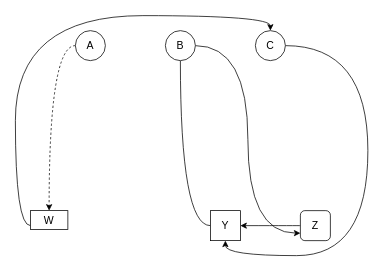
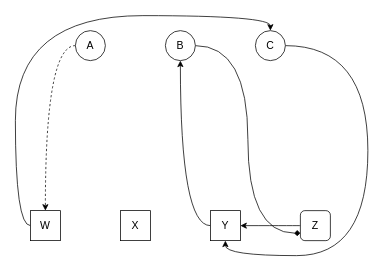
- <mxCell id="4" style="edgeStyle=orthogonalEdgeStyle;curved=1;orthogonalLoop=1;jettySize=auto;html=1;entryX=0.5;entryY=1;entryDx=0;entryDy=0;exitX=0;exitY=0.5;exitDx=0;exitDy=0;endArrow=none;" edge="1" parent="1" source="12" target="6"><mxGeometry relative="1" as="geometry" /></mxCell>
+ <mxCell id="4" style="edgeStyle=orthogonalEdgeStyle;curved=1;orthogonalLoop=1;jettySize=auto;html=1;entryX=0.5;entryY=1;entryDx=0;entryDy=0;exitX=0;exitY=0.5;exitDx=0;exitDy=0;" edge="1" parent="1" source="12" target="6"><mxGeometry relative="1" as="geometry" /></mxCell>
- <mxCell id="10" value="&lt;font style=&quot;font-size: 14px&quot;&gt;W&lt;/font&gt;" style="whiteSpace=wrap;html=1;aspect=fixed;" vertex="1" parent="1"><mxGeometry x="40" y="280" width="50" height="25" as="geometry" /></mxCell>
+ <mxCell id="10" value="&lt;font style=&quot;font-size: 14px&quot;&gt;W&lt;/font&gt;" style="whiteSpace=wrap;html=1;aspect=fixed;" vertex="1" parent="1"><mxGeometry x="40" y="280" width="40" height="40" as="geometry" /></mxCell>
+ <mxCell id="11" value="&lt;font style=&quot;font-size: 14px&quot;&gt;X&lt;/font&gt;" style="whiteSpace=wrap;html=1;aspect=fixed;" vertex="1" parent="1"><mxGeometry x="160" y="280" width="40" height="40" as="geometry" /></mxCell>
- <mxCell id="5" style="edgeStyle=orthogonalEdgeStyle;curved=1;orthogonalLoop=1;jettySize=auto;html=1;entryX=0;entryY=0.75;entryDx=0;entryDy=0;" edge="1" parent="1" source="6" target="14"><mxGeometry relative="1" as="geometry" /></mxCell>
+ <mxCell id="5" style="edgeStyle=orthogonalEdgeStyle;curved=1;orthogonalLoop=1;jettySize=auto;html=1;entryX=0;entryY=0.75;entryDx=0;entryDy=0;endArrow=diamond;" edge="1" parent="1" source="6" target="14"><mxGeometry relative="1" as="geometry" /></mxCell>
